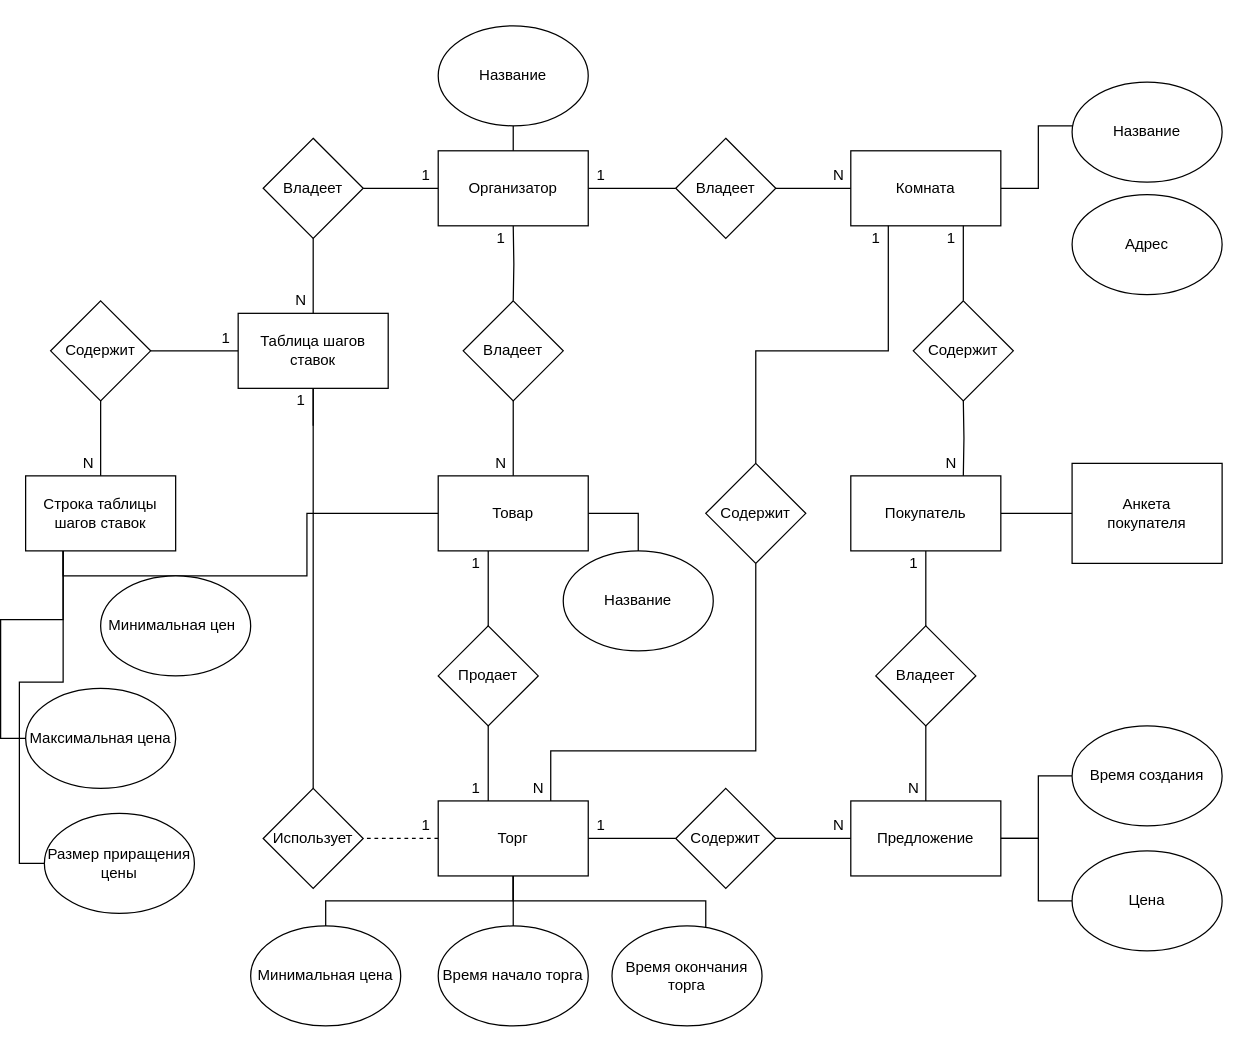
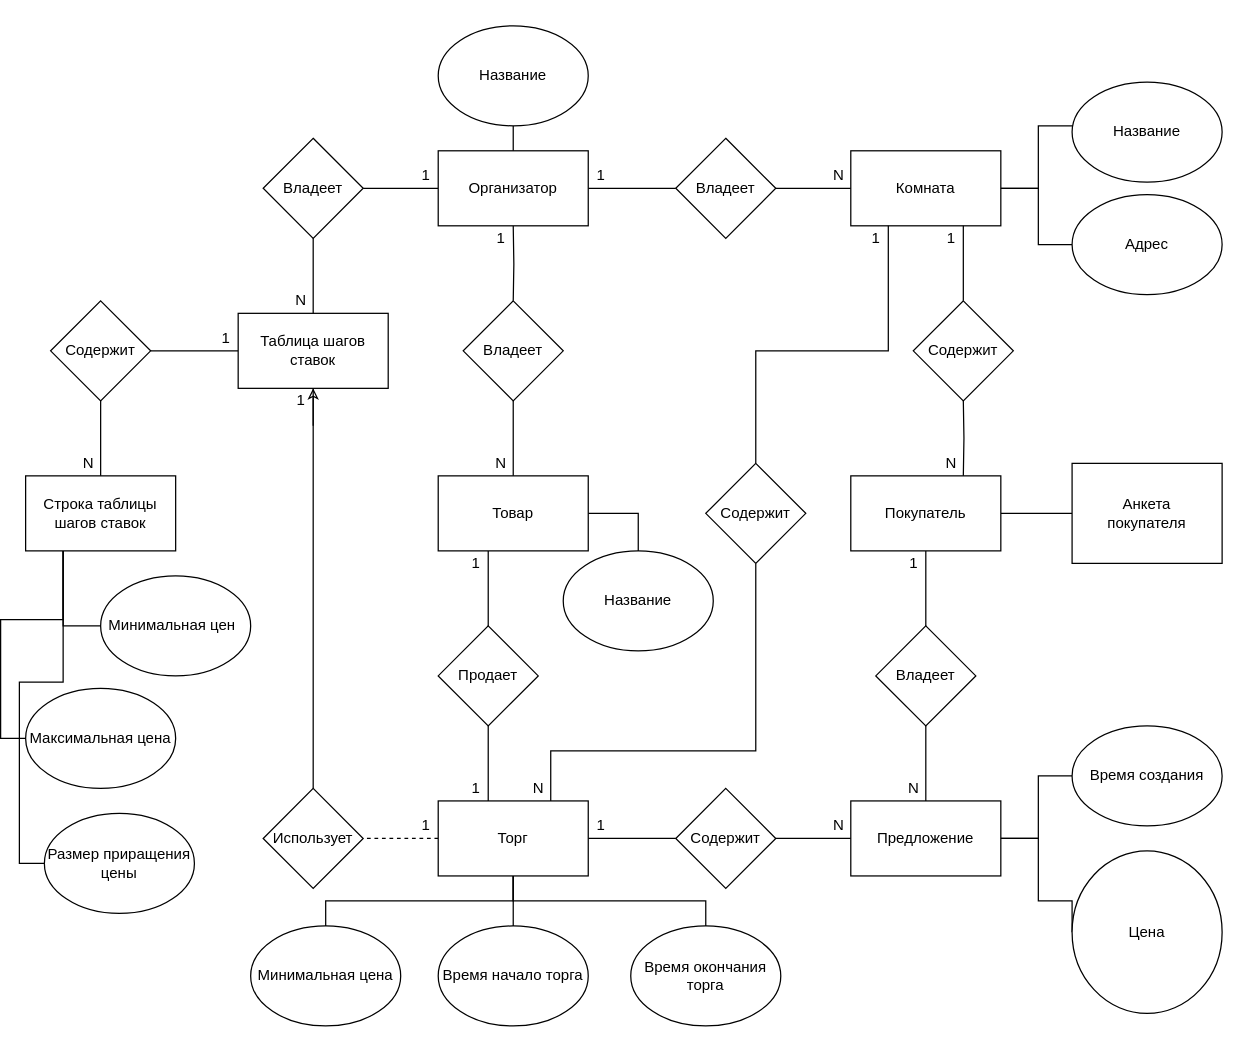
+ <mxCell id="22" style="rounded=0;orthogonalLoop=1;jettySize=auto;html=1;endArrow=none;endFill=0;edgeStyle=orthogonalEdgeStyle;" parent="1" source="23" target="7" edge="1"><mxGeometry relative="1" as="geometry"><Array as="points"><mxPoint x="830" y="195" /><mxPoint x="830" y="150" /></Array></mxGeometry></mxCell>
- <mxCell id="65" style="edgeStyle=orthogonalEdgeStyle;rounded=0;orthogonalLoop=1;jettySize=auto;html=1;endArrow=none;endFill=0;" parent="1" source="66" target="50" edge="1"><mxGeometry relative="1" as="geometry"><Array as="points"><mxPoint x="250" y="520" /></Array></mxGeometry></mxCell>
+ <mxCell id="65" style="edgeStyle=orthogonalEdgeStyle;rounded=0;orthogonalLoop=1;jettySize=auto;html=1;endArrow=classic;endFill=0;" parent="1" source="66" target="50" edge="1"><mxGeometry relative="1" as="geometry"><Array as="points"><mxPoint x="250" y="520" /></Array></mxGeometry></mxCell>
- <mxCell id="54" style="edgeStyle=orthogonalEdgeStyle;rounded=0;orthogonalLoop=1;jettySize=auto;html=1;exitX=0.25;exitY=1;exitDx=0;exitDy=0;endArrow=none;endFill=0;" parent="1" source="57" target="14" edge="1"><mxGeometry relative="1" as="geometry" /></mxCell>
+ <mxCell id="54" style="edgeStyle=orthogonalEdgeStyle;rounded=0;orthogonalLoop=1;jettySize=auto;html=1;exitX=0.25;exitY=1;exitDx=0;exitDy=0;entryX=0;entryY=0.5;entryDx=0;entryDy=0;endArrow=none;endFill=0;" parent="1" source="57" target="62" edge="1"><mxGeometry relative="1" as="geometry" /></mxCell>
- <mxCell id="46" value="Цена" style="ellipse;whiteSpace=wrap;html=1;" parent="1" vertex="1"><mxGeometry x="857" y="680" width="120" height="80" as="geometry" /></mxCell>
+ <mxCell id="46" value="Цена" style="ellipse;whiteSpace=wrap;html=1;" parent="1" vertex="1"><mxGeometry x="857" y="680" width="120" height="130" as="geometry" /></mxCell>
- <mxCell id="77" value="Время окончания торга" style="ellipse;whiteSpace=wrap;html=1;" parent="1" vertex="1"><mxGeometry x="489" y="740" width="120" height="80" as="geometry" /></mxCell>
+ <mxCell id="77" value="Время окончания торга" style="ellipse;whiteSpace=wrap;html=1;" parent="1" vertex="1"><mxGeometry x="504" y="740" width="120" height="80" as="geometry" /></mxCell>
